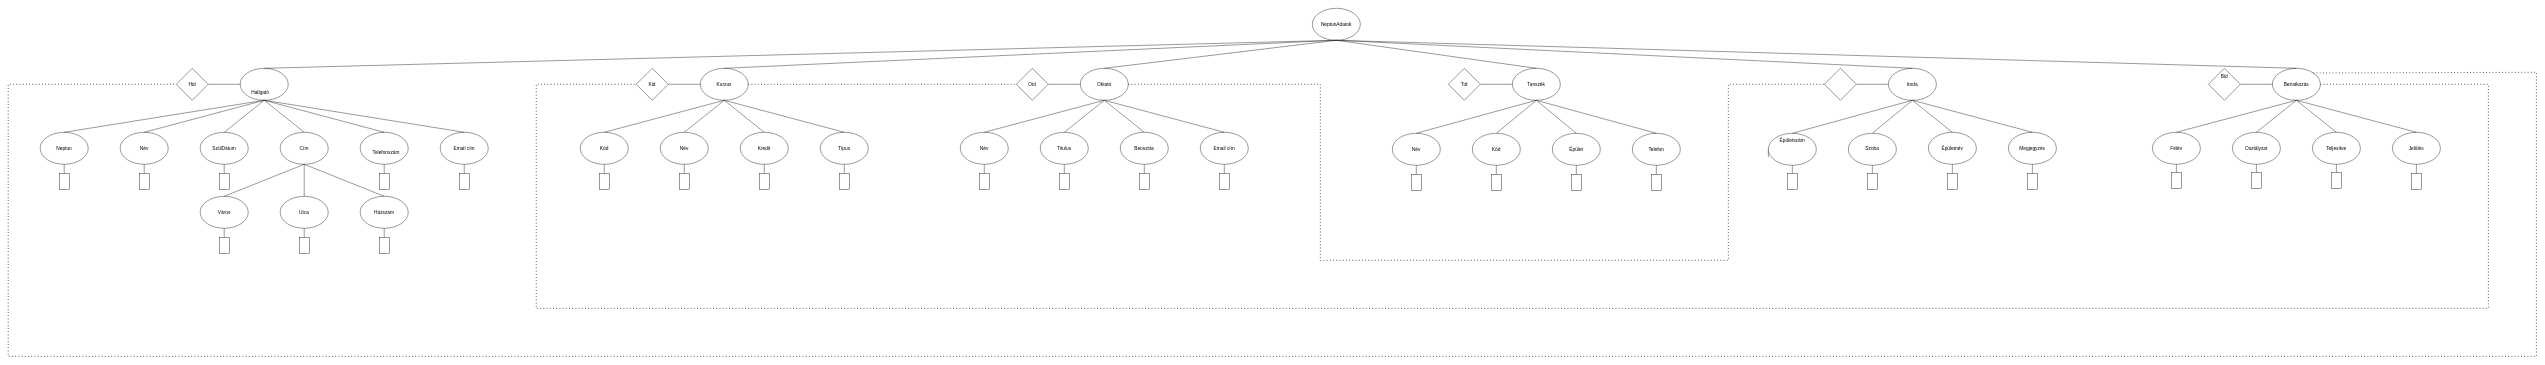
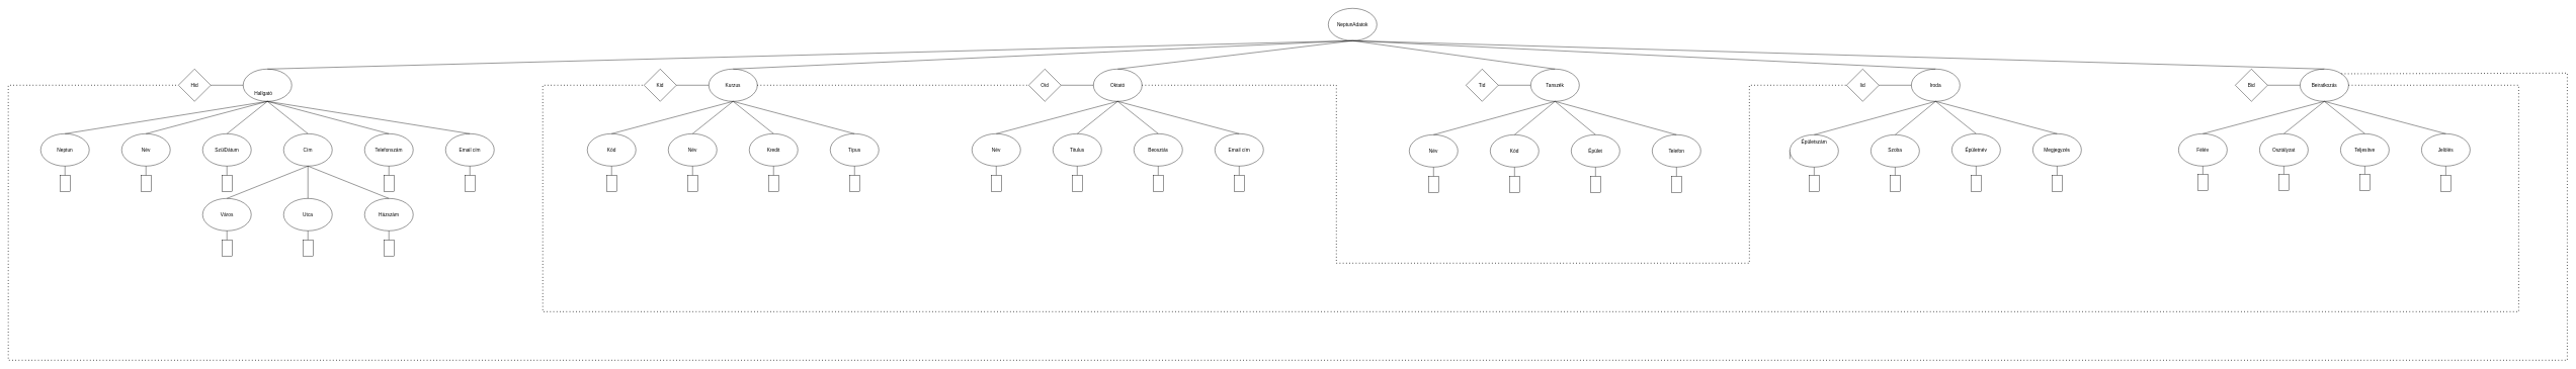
- <mxCell id="159" value="Bid" style="text;html=1;whiteSpace=wrap;strokeColor=none;fillColor=none;align=center;verticalAlign=middle;rounded=0;" vertex="1" parent="1"><mxGeometry x="5530" y="175" width="60" height="30" as="geometry" /></mxCell>
+ <mxCell id="159" value="Bid" style="text;html=1;whiteSpace=wrap;strokeColor=none;fillColor=none;align=center;verticalAlign=middle;rounded=0;" vertex="1" parent="1"><mxGeometry x="5530" y="195" width="60" height="30" as="geometry" /></mxCell>
+ <mxCell id="134" value="Iid" style="text;html=1;whiteSpace=wrap;strokeColor=none;fillColor=none;align=center;verticalAlign=middle;rounded=0;" vertex="1" parent="1"><mxGeometry x="4570" y="195" width="60" height="30" as="geometry" /></mxCell>
- <mxCell id="18" value="Telefonszám" style="text;html=1;whiteSpace=wrap;strokeColor=none;fillColor=none;align=center;verticalAlign=middle;rounded=0;" vertex="1" parent="1"><mxGeometry x="935" y="365" width="60" height="30" as="geometry" /></mxCell>
+ <mxCell id="18" value="Telefonszám" style="text;html=1;whiteSpace=wrap;strokeColor=none;fillColor=none;align=center;verticalAlign=middle;rounded=0;" vertex="1" parent="1"><mxGeometry x="930" y="355" width="60" height="30" as="geometry" /></mxCell>
